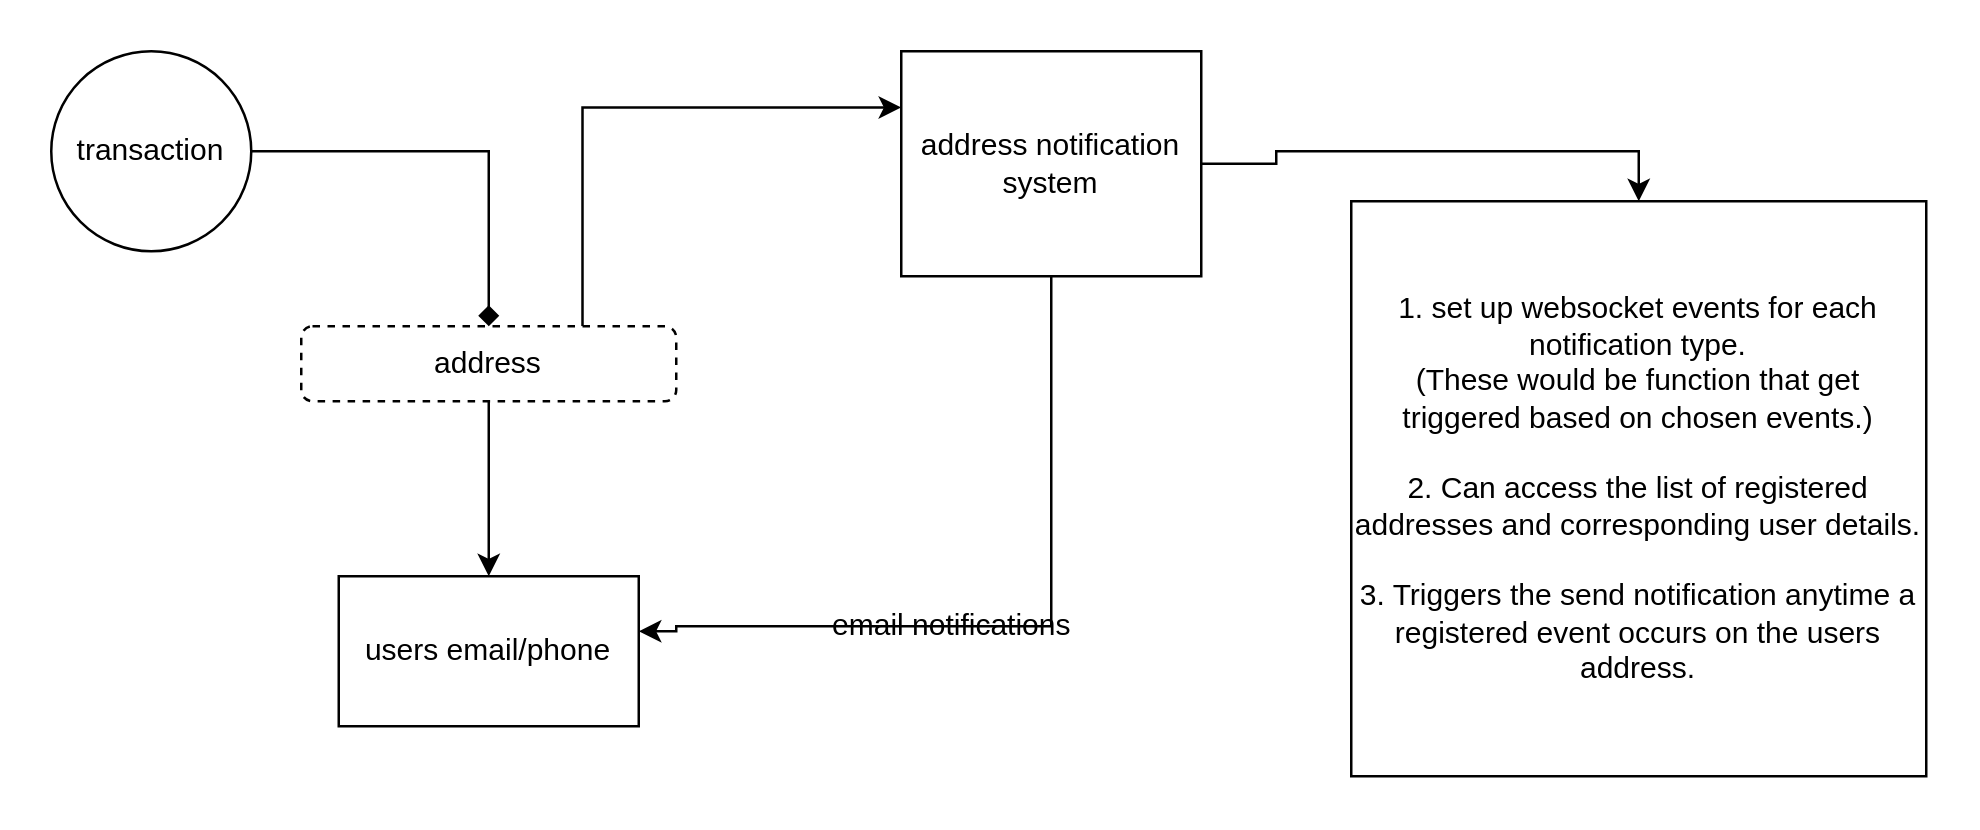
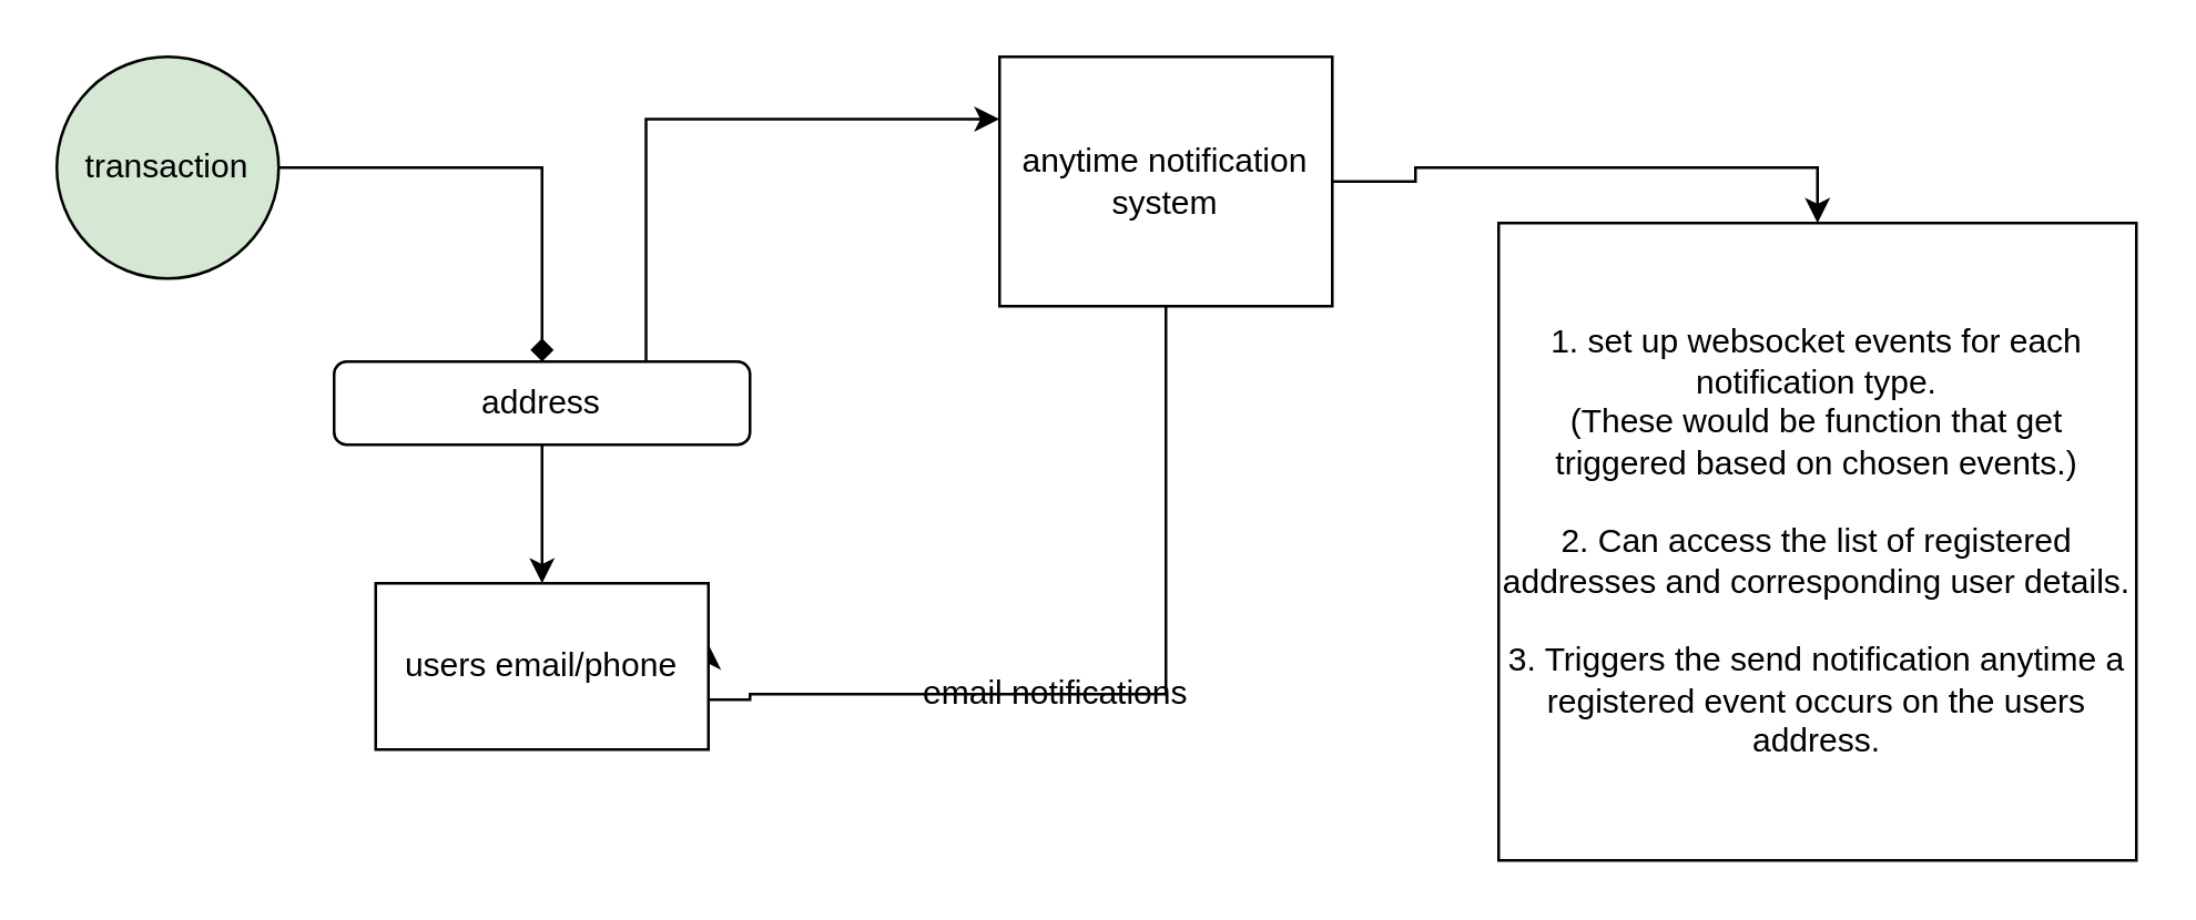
- <mxCell id="6" value="transaction" style="ellipse;whiteSpace=wrap;html=1;aspect=fixed;" vertex="1" parent="1"><mxGeometry x="20" y="20" width="80" height="80" as="geometry" /></mxCell>
+ <mxCell id="6" value="transaction" style="ellipse;whiteSpace=wrap;html=1;aspect=fixed;fillColor=#d5e8d4;" vertex="1" parent="1"><mxGeometry x="20" y="20" width="80" height="80" as="geometry" /></mxCell>
- <mxCell id="9" value="address notification system" style="rounded=0;whiteSpace=wrap;html=1;" vertex="1" parent="1"><mxGeometry x="360" y="20" width="120" height="90" as="geometry" /></mxCell>
+ <mxCell id="9" value="anytime notification system" style="rounded=0;whiteSpace=wrap;html=1;" vertex="1" parent="1"><mxGeometry x="360" y="20" width="120" height="90" as="geometry" /></mxCell>
- <mxCell id="4" value="address" style="rounded=1;whiteSpace=wrap;html=1;dashed=1;" vertex="1" parent="1"><mxGeometry x="120" y="130" width="150" height="30" as="geometry" /></mxCell>
+ <mxCell id="4" value="address" style="rounded=1;whiteSpace=wrap;html=1;" vertex="1" parent="1"><mxGeometry x="120" y="130" width="150" height="30" as="geometry" /></mxCell>
- <mxCell id="11" value="users email/phone" style="rounded=0;whiteSpace=wrap;html=1;" vertex="1" parent="1"><mxGeometry x="135" y="230" width="120" height="60" as="geometry" /></mxCell>
+ <mxCell id="11" value="users email/phone" style="rounded=0;whiteSpace=wrap;html=1;" vertex="1" parent="1"><mxGeometry x="135" y="210" width="120" height="60" as="geometry" /></mxCell>
